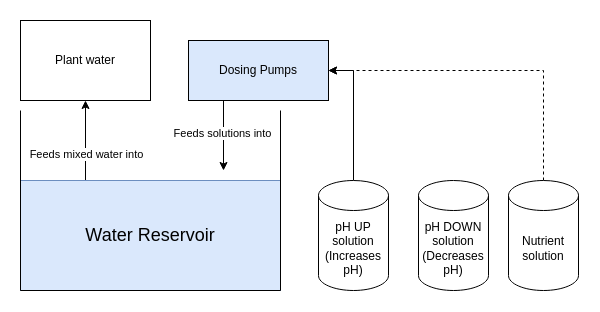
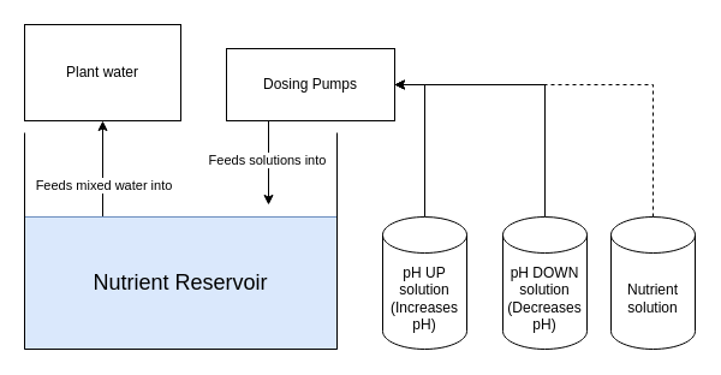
- <mxCell id="16" value="Dosing Pumps" style="rounded=0;whiteSpace=wrap;html=1;fillColor=#dae8fc;" vertex="1" parent="1"><mxGeometry x="188" y="40" width="140" height="60" as="geometry" /></mxCell>
+ <mxCell id="16" value="Dosing Pumps" style="rounded=0;whiteSpace=wrap;html=1;" vertex="1" parent="1"><mxGeometry x="188" y="40" width="140" height="60" as="geometry" /></mxCell>
- <mxCell id="8" style="edgeStyle=orthogonalEdgeStyle;rounded=0;orthogonalLoop=1;jettySize=auto;html=1;exitX=0.5;exitY=0;exitDx=0;exitDy=0;exitPerimeter=0;entryX=1;entryY=0.5;entryDx=0;entryDy=0;" edge="1" parent="1" source="9" target="16"><mxGeometry relative="1" as="geometry" /></mxCell>
+ <mxCell id="8" style="edgeStyle=orthogonalEdgeStyle;rounded=0;orthogonalLoop=1;jettySize=auto;html=1;exitX=0.5;exitY=0;exitDx=0;exitDy=0;exitPerimeter=0;entryX=1;entryY=0.5;entryDx=0;entryDy=0;endArrow=open;" edge="1" parent="1" source="9" target="16"><mxGeometry relative="1" as="geometry" /></mxCell>
+ <mxCell id="10" style="edgeStyle=orthogonalEdgeStyle;rounded=0;orthogonalLoop=1;jettySize=auto;html=1;exitX=0.5;exitY=0;exitDx=0;exitDy=0;exitPerimeter=0;entryX=1;entryY=0.5;entryDx=0;entryDy=0;" edge="1" parent="1" source="11" target="16"><mxGeometry relative="1" as="geometry" /></mxCell>
- <mxCell id="4" value="&lt;font style=&quot;font-size: 18px;&quot;&gt;Water Reservoir&lt;/font&gt;" style="rounded=0;whiteSpace=wrap;html=1;fillColor=#dae8fc;strokeColor=#6c8ebf;" vertex="1" parent="1"><mxGeometry x="20" y="180" width="260" height="110" as="geometry" /></mxCell>
+ <mxCell id="4" value="&lt;font style=&quot;font-size: 18px;&quot;&gt;Nutrient Reservoir&lt;/font&gt;" style="rounded=0;whiteSpace=wrap;html=1;fillColor=#dae8fc;strokeColor=#6c8ebf;" vertex="1" parent="1"><mxGeometry x="20" y="180" width="260" height="110" as="geometry" /></mxCell>
